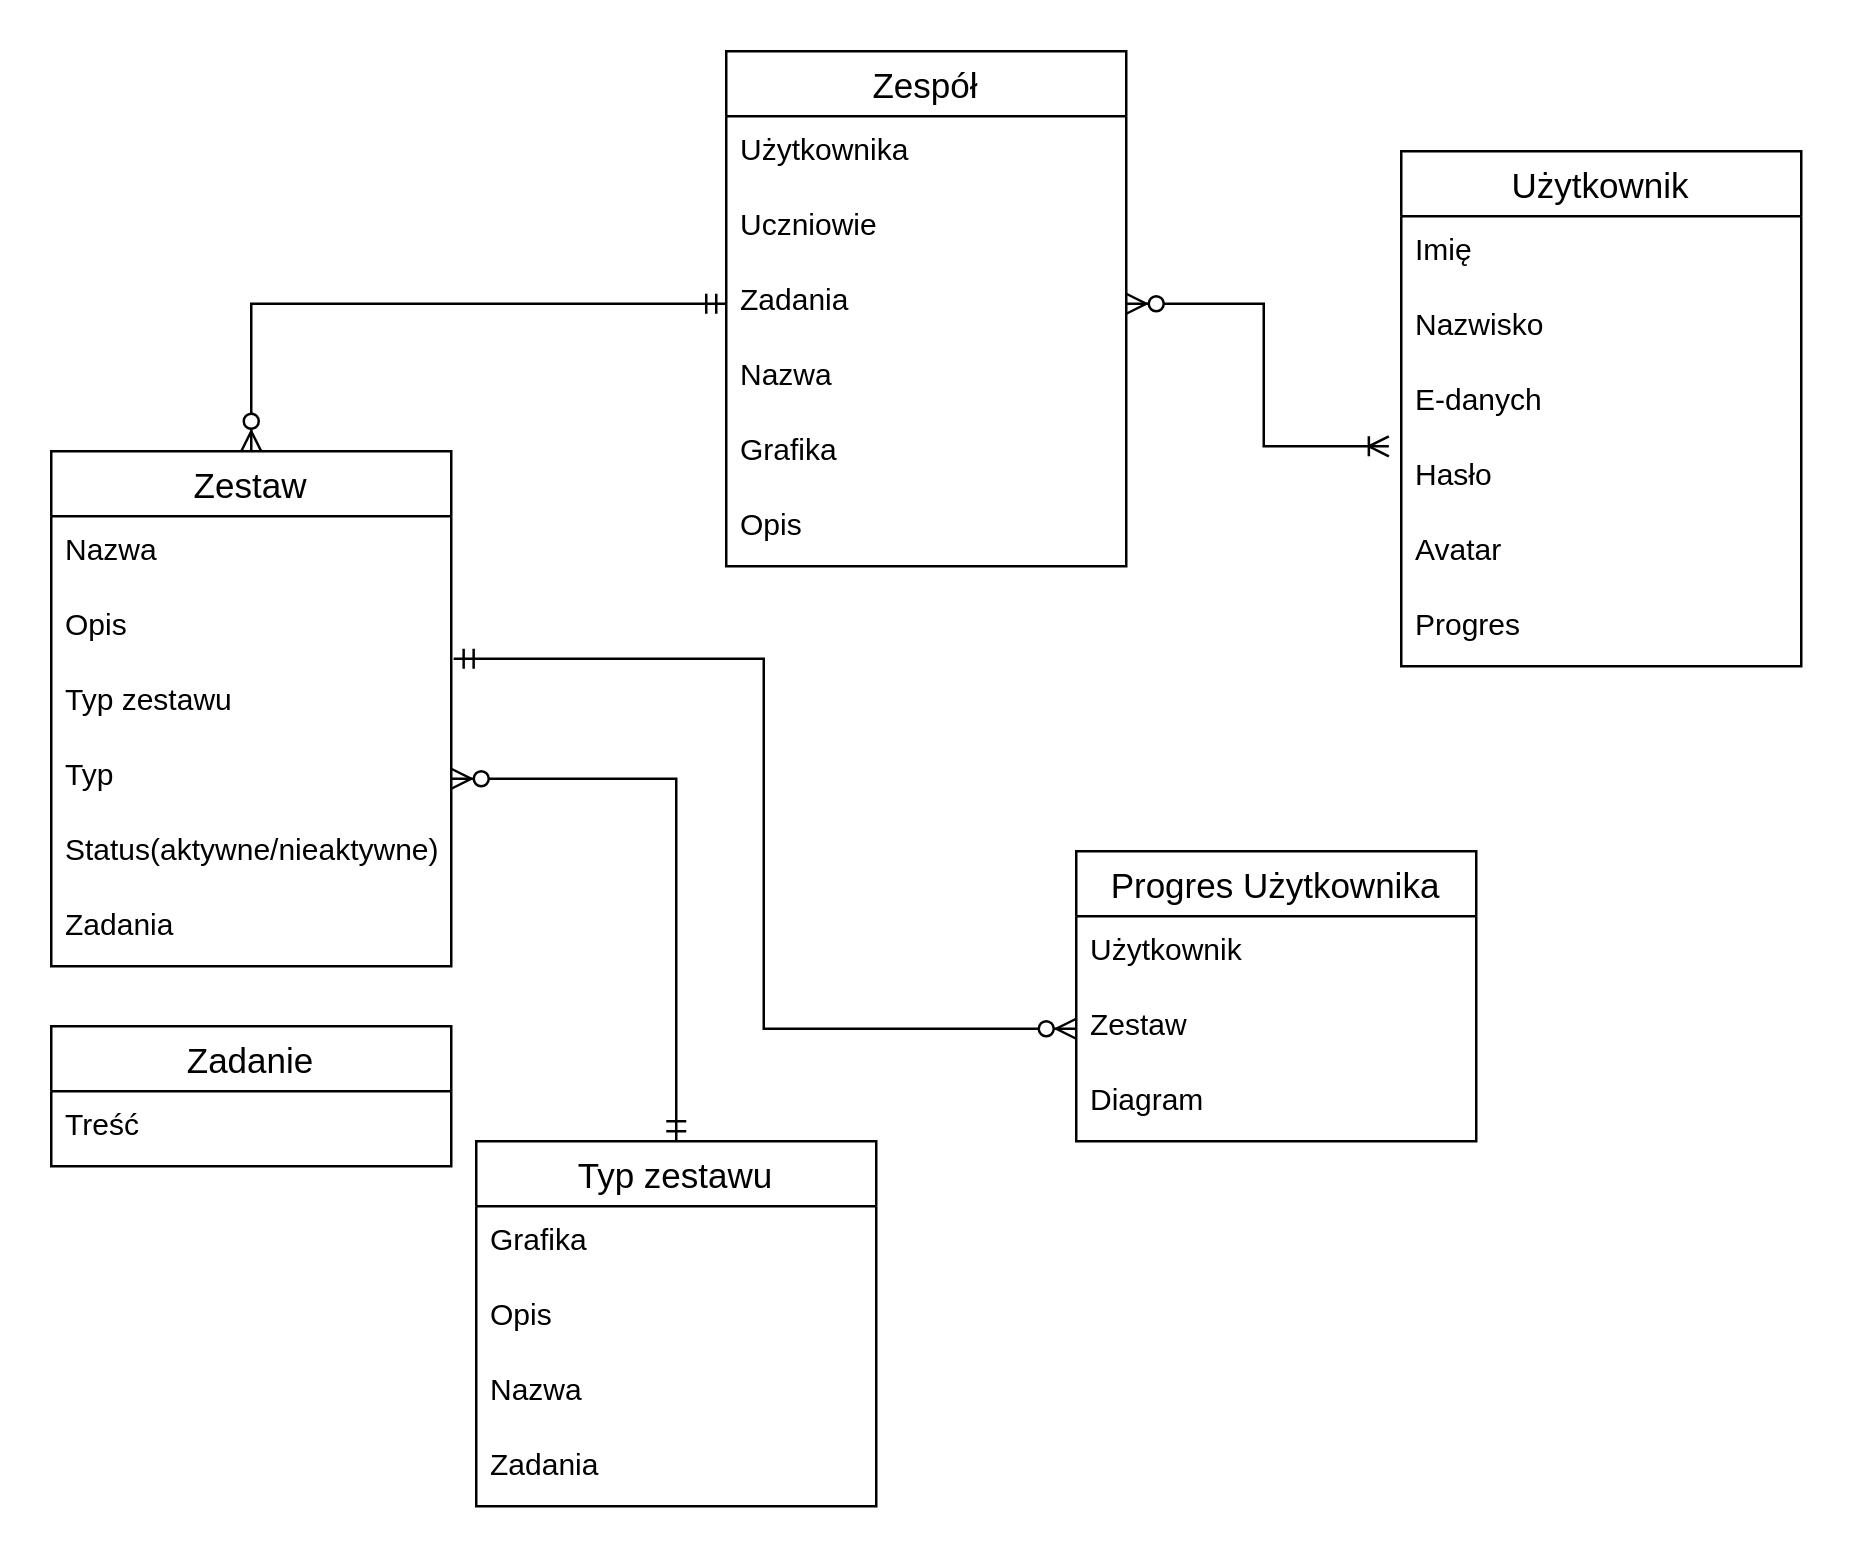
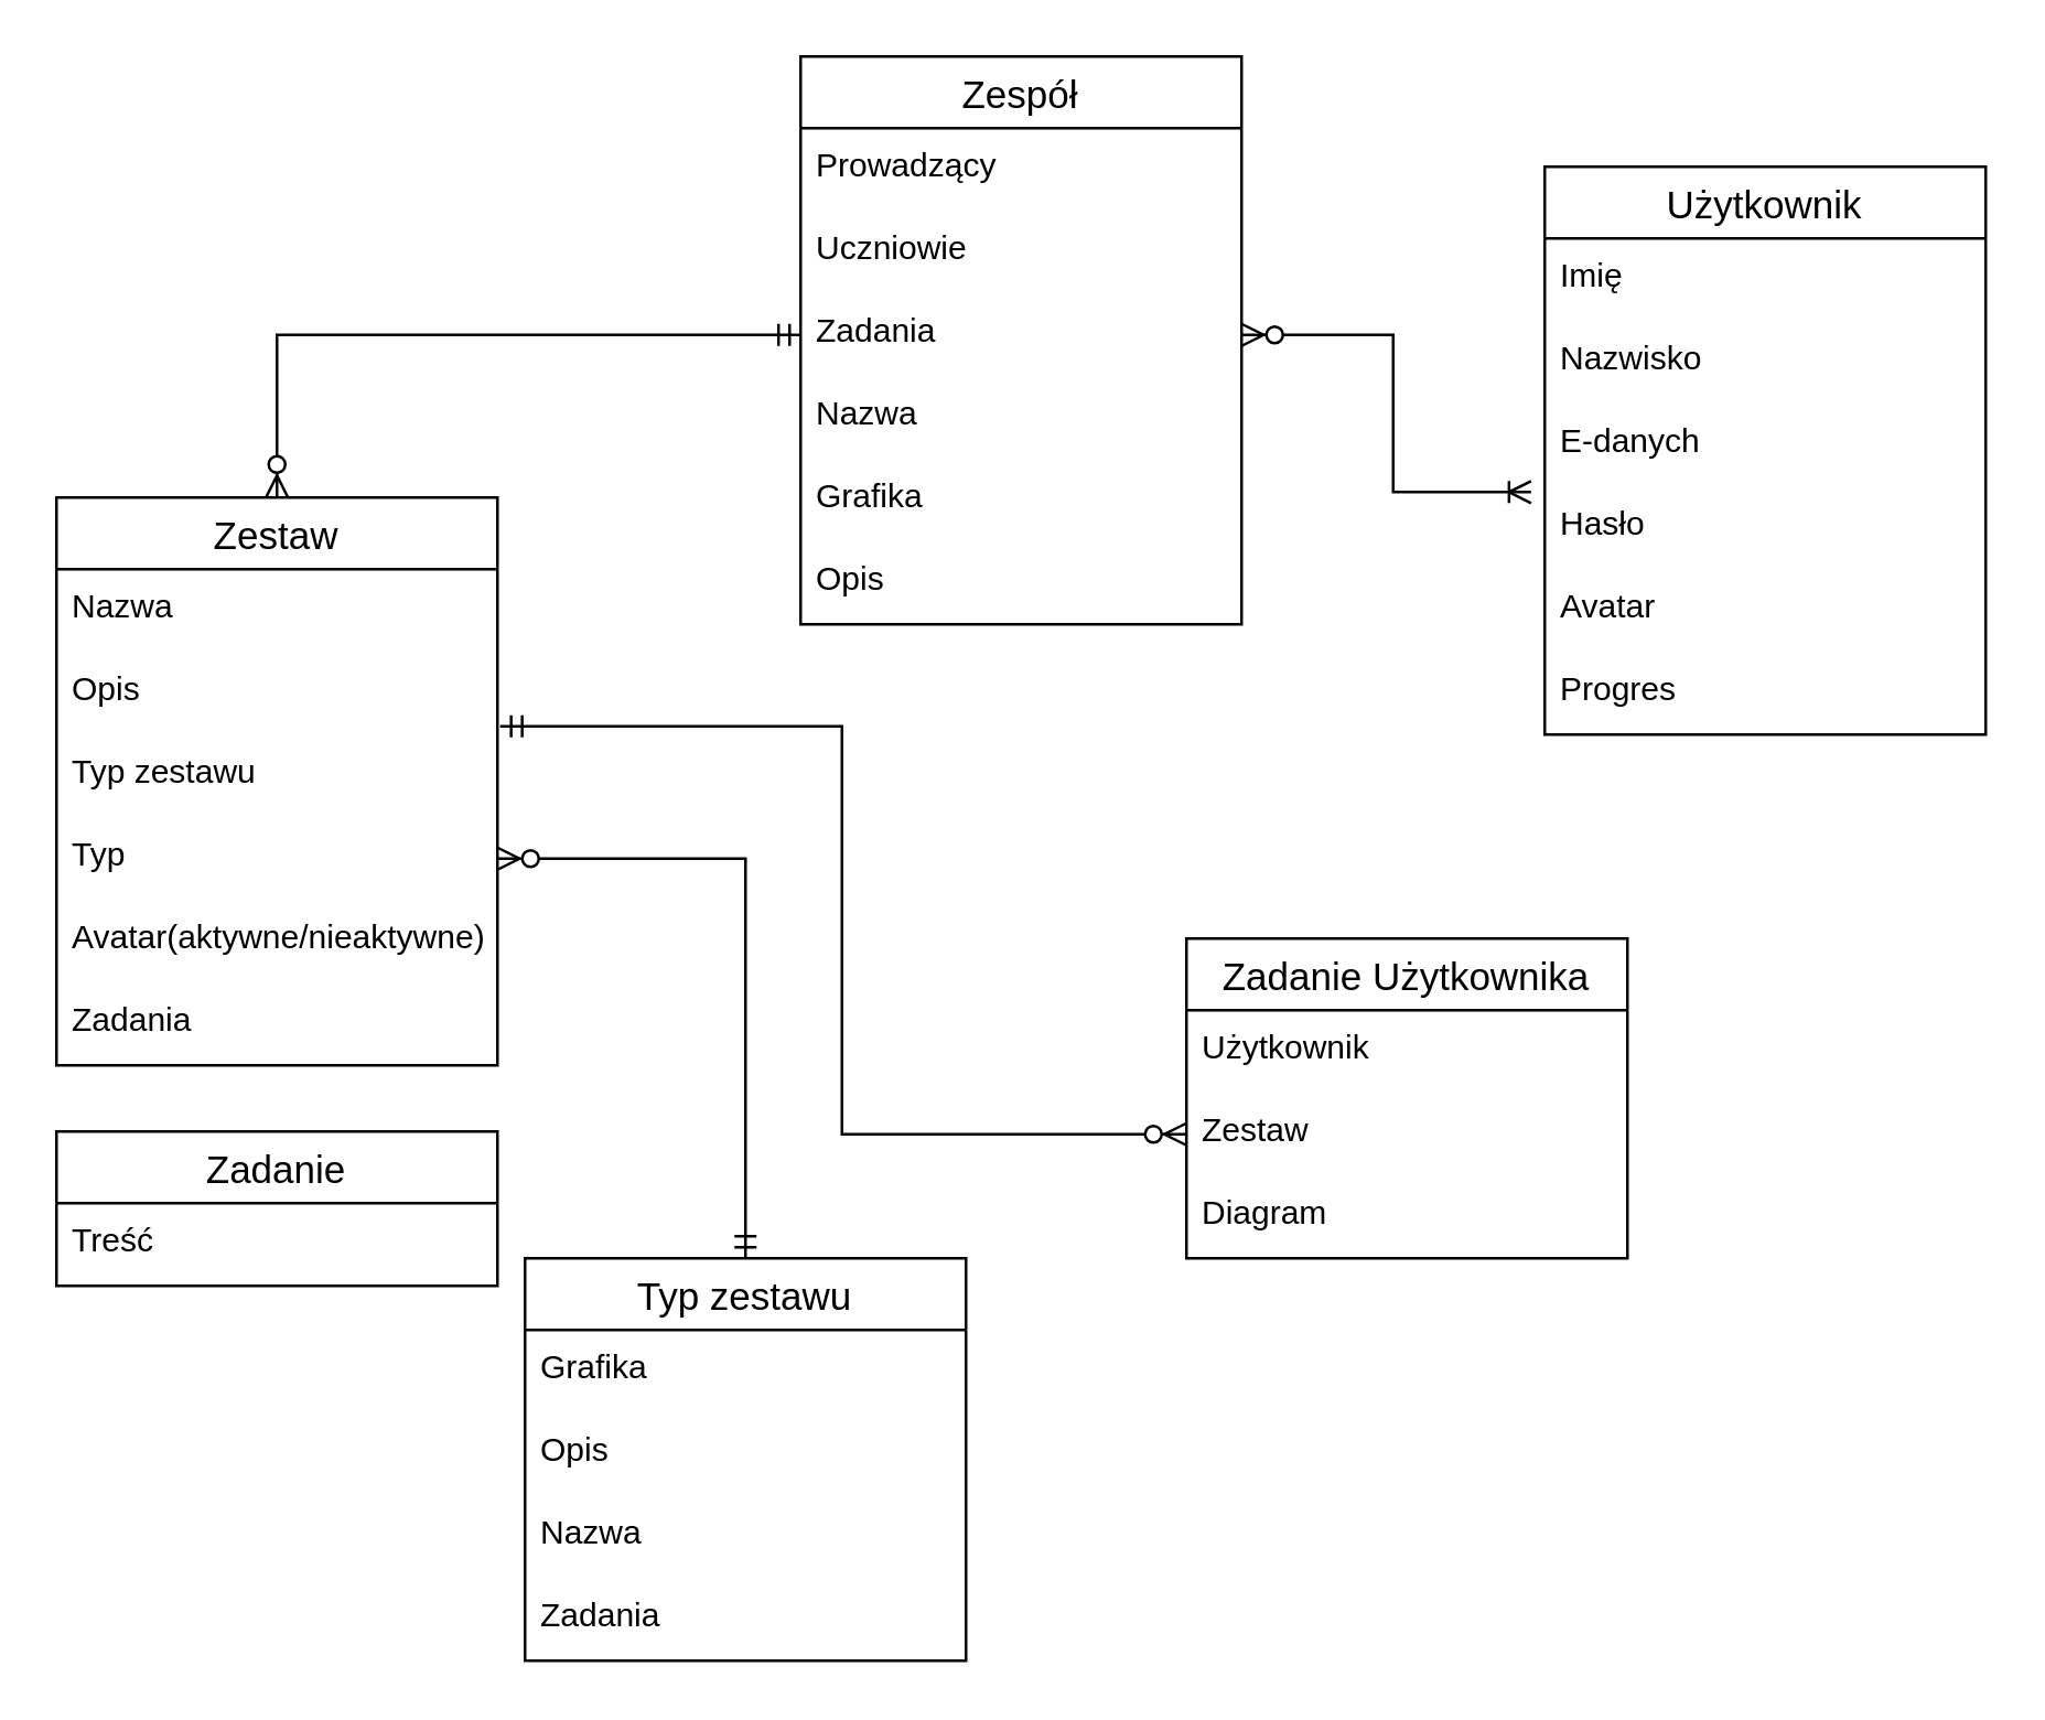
- <mxCell id="22" value="Użytkownika" style="text;strokeColor=none;fillColor=none;spacingLeft=4;spacingRight=4;overflow=hidden;rotatable=0;points=[[0,0.5],[1,0.5]];portConstraint=eastwest;fontSize=12;" parent="21" vertex="1"><mxGeometry y="26" width="160" height="30" as="geometry" /></mxCell>
+ <mxCell id="22" value="Prowadzący" style="text;strokeColor=none;fillColor=none;spacingLeft=4;spacingRight=4;overflow=hidden;rotatable=0;points=[[0,0.5],[1,0.5]];portConstraint=eastwest;fontSize=12;" parent="21" vertex="1"><mxGeometry y="26" width="160" height="30" as="geometry" /></mxCell>
- <mxCell id="19" value="Status(aktywne/nieaktywne)" style="text;strokeColor=none;fillColor=none;spacingLeft=4;spacingRight=4;overflow=hidden;rotatable=0;points=[[0,0.5],[1,0.5]];portConstraint=eastwest;fontSize=12;" parent="14" vertex="1"><mxGeometry y="146" width="160" height="30" as="geometry" /></mxCell>
+ <mxCell id="19" value="Avatar(aktywne/nieaktywne)" style="text;strokeColor=none;fillColor=none;spacingLeft=4;spacingRight=4;overflow=hidden;rotatable=0;points=[[0,0.5],[1,0.5]];portConstraint=eastwest;fontSize=12;" parent="14" vertex="1"><mxGeometry y="146" width="160" height="30" as="geometry" /></mxCell>
- <mxCell id="9" value="Progres Użytkownika" style="swimlane;fontStyle=0;childLayout=stackLayout;horizontal=1;startSize=26;horizontalStack=0;resizeParent=1;resizeParentMax=0;resizeLast=0;collapsible=1;marginBottom=0;align=center;fontSize=14;" parent="1" vertex="1"><mxGeometry x="430" y="340" width="160" height="116" as="geometry" /></mxCell>
+ <mxCell id="9" value="Zadanie Użytkownika" style="swimlane;fontStyle=0;childLayout=stackLayout;horizontal=1;startSize=26;horizontalStack=0;resizeParent=1;resizeParentMax=0;resizeLast=0;collapsible=1;marginBottom=0;align=center;fontSize=14;" parent="1" vertex="1"><mxGeometry x="430" y="340" width="160" height="116" as="geometry" /></mxCell>
